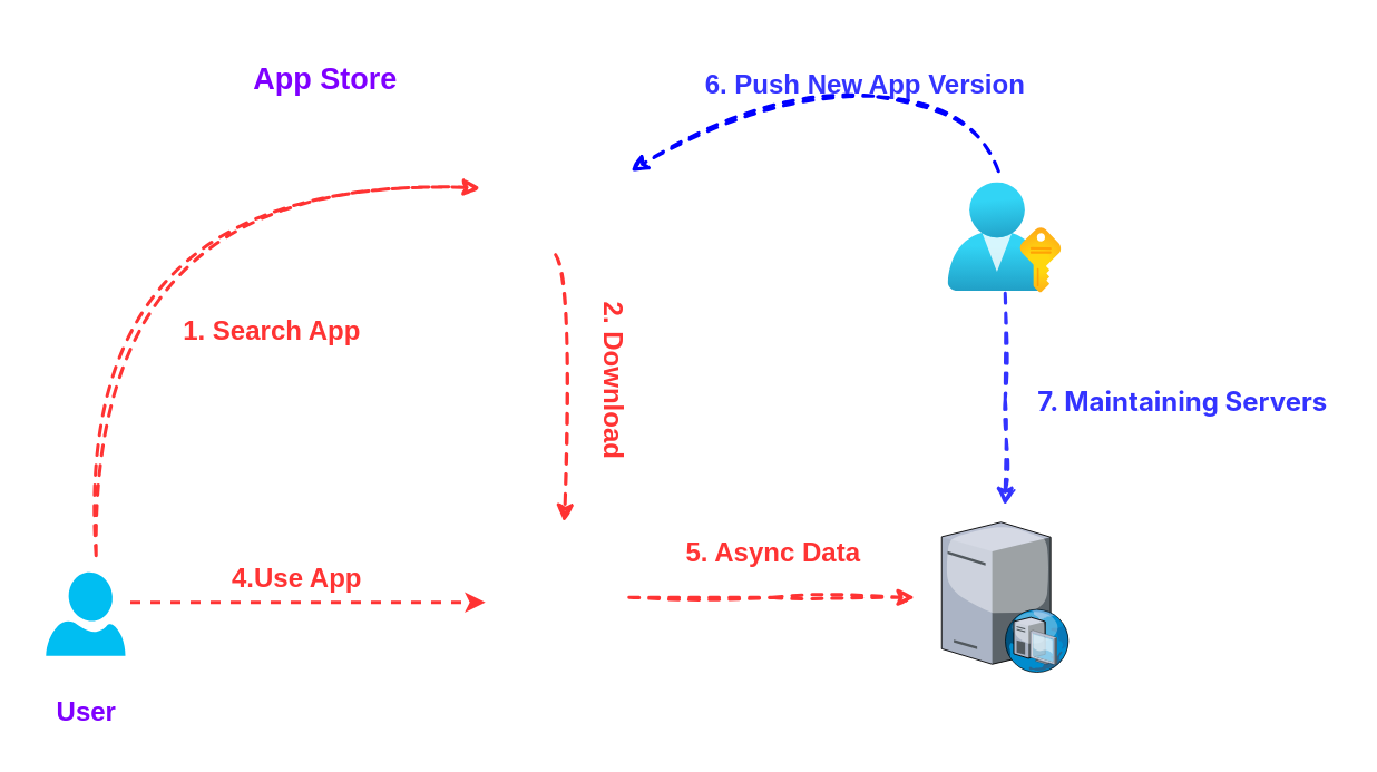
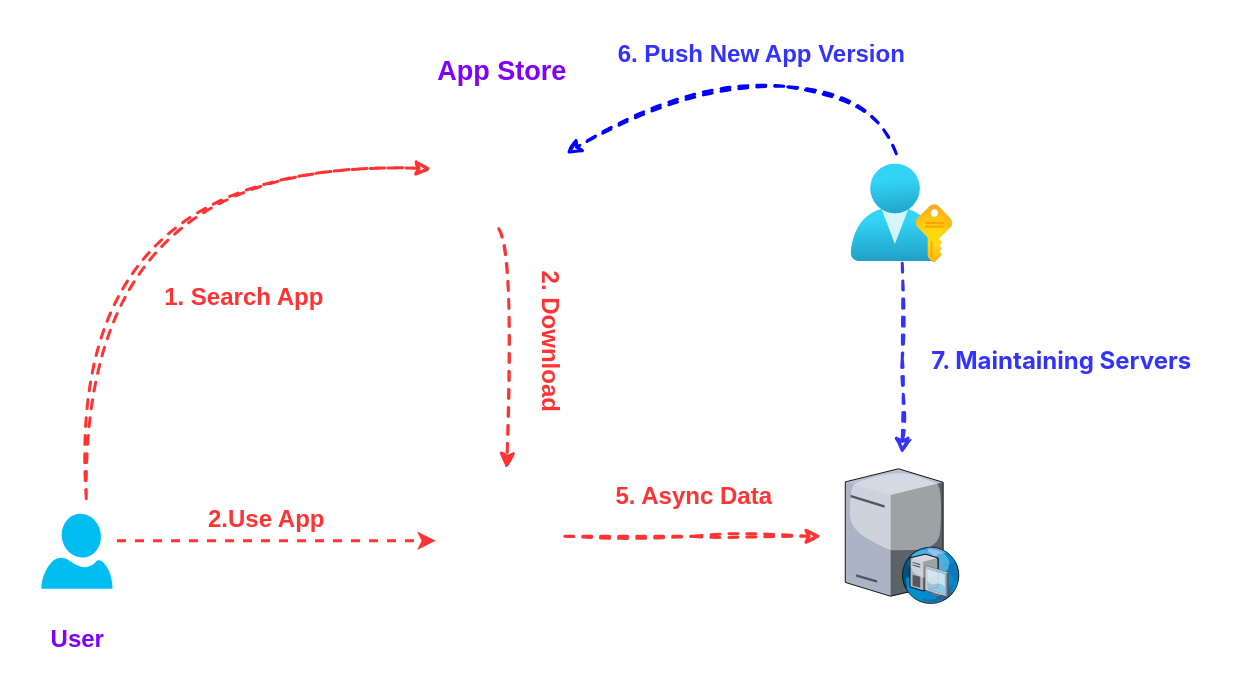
- <mxCell id="16" value="&lt;b&gt;&lt;font color=&quot;#7f00ff&quot; style=&quot;font-size: 18px;&quot;&gt;App Store&lt;/font&gt;&lt;/b&gt;" style="text;html=1;align=center;verticalAlign=middle;resizable=0;points=[];autosize=1;strokeColor=none;fillColor=none;" vertex="1" parent="1"><mxGeometry x="139" y="27" width="110" height="40" as="geometry" /></mxCell>
+ <mxCell id="16" value="&lt;b&gt;&lt;font color=&quot;#7f00ff&quot; style=&quot;font-size: 18px;&quot;&gt;App Store&lt;/font&gt;&lt;/b&gt;" style="text;html=1;align=center;verticalAlign=middle;resizable=0;points=[];autosize=1;strokeColor=none;fillColor=none;" vertex="1" parent="1"><mxGeometry x="279" y="27" width="110" height="40" as="geometry" /></mxCell>
- <mxCell id="19" value="&lt;font color=&quot;#3333ff&quot; style=&quot;font-size: 16px;&quot;&gt;&lt;b style=&quot;&quot;&gt;6. Push New App Version&lt;/b&gt;&lt;/font&gt;" style="text;html=1;align=center;verticalAlign=middle;resizable=0;points=[];autosize=1;strokeColor=none;fillColor=none;" vertex="1" parent="1"><mxGeometry x="412" y="35" width="210" height="30" as="geometry" /></mxCell>
+ <mxCell id="19" value="&lt;font color=&quot;#3333ff&quot; style=&quot;font-size: 16px;&quot;&gt;&lt;b style=&quot;&quot;&gt;6. Push New App Version&lt;/b&gt;&lt;/font&gt;" style="text;html=1;align=center;verticalAlign=middle;resizable=0;points=[];autosize=1;strokeColor=none;fillColor=none;" vertex="1" parent="1"><mxGeometry x="402" y="20" width="210" height="30" as="geometry" /></mxCell>
- <mxCell id="12" value="&lt;b&gt;&lt;font color=&quot;#ff3333&quot; style=&quot;font-size: 16px;&quot;&gt;4.Use App&lt;/font&gt;&lt;/b&gt;" style="text;html=1;align=center;verticalAlign=middle;resizable=0;points=[];autosize=1;strokeColor=none;fillColor=none;" vertex="1" parent="1"><mxGeometry x="127" y="330" width="100" height="30" as="geometry" /></mxCell>
+ <mxCell id="12" value="&lt;b&gt;&lt;font color=&quot;#ff3333&quot; style=&quot;font-size: 16px;&quot;&gt;2.Use App&lt;/font&gt;&lt;/b&gt;" style="text;html=1;align=center;verticalAlign=middle;resizable=0;points=[];autosize=1;strokeColor=none;fillColor=none;" vertex="1" parent="1"><mxGeometry x="127" y="330" width="100" height="30" as="geometry" /></mxCell>
